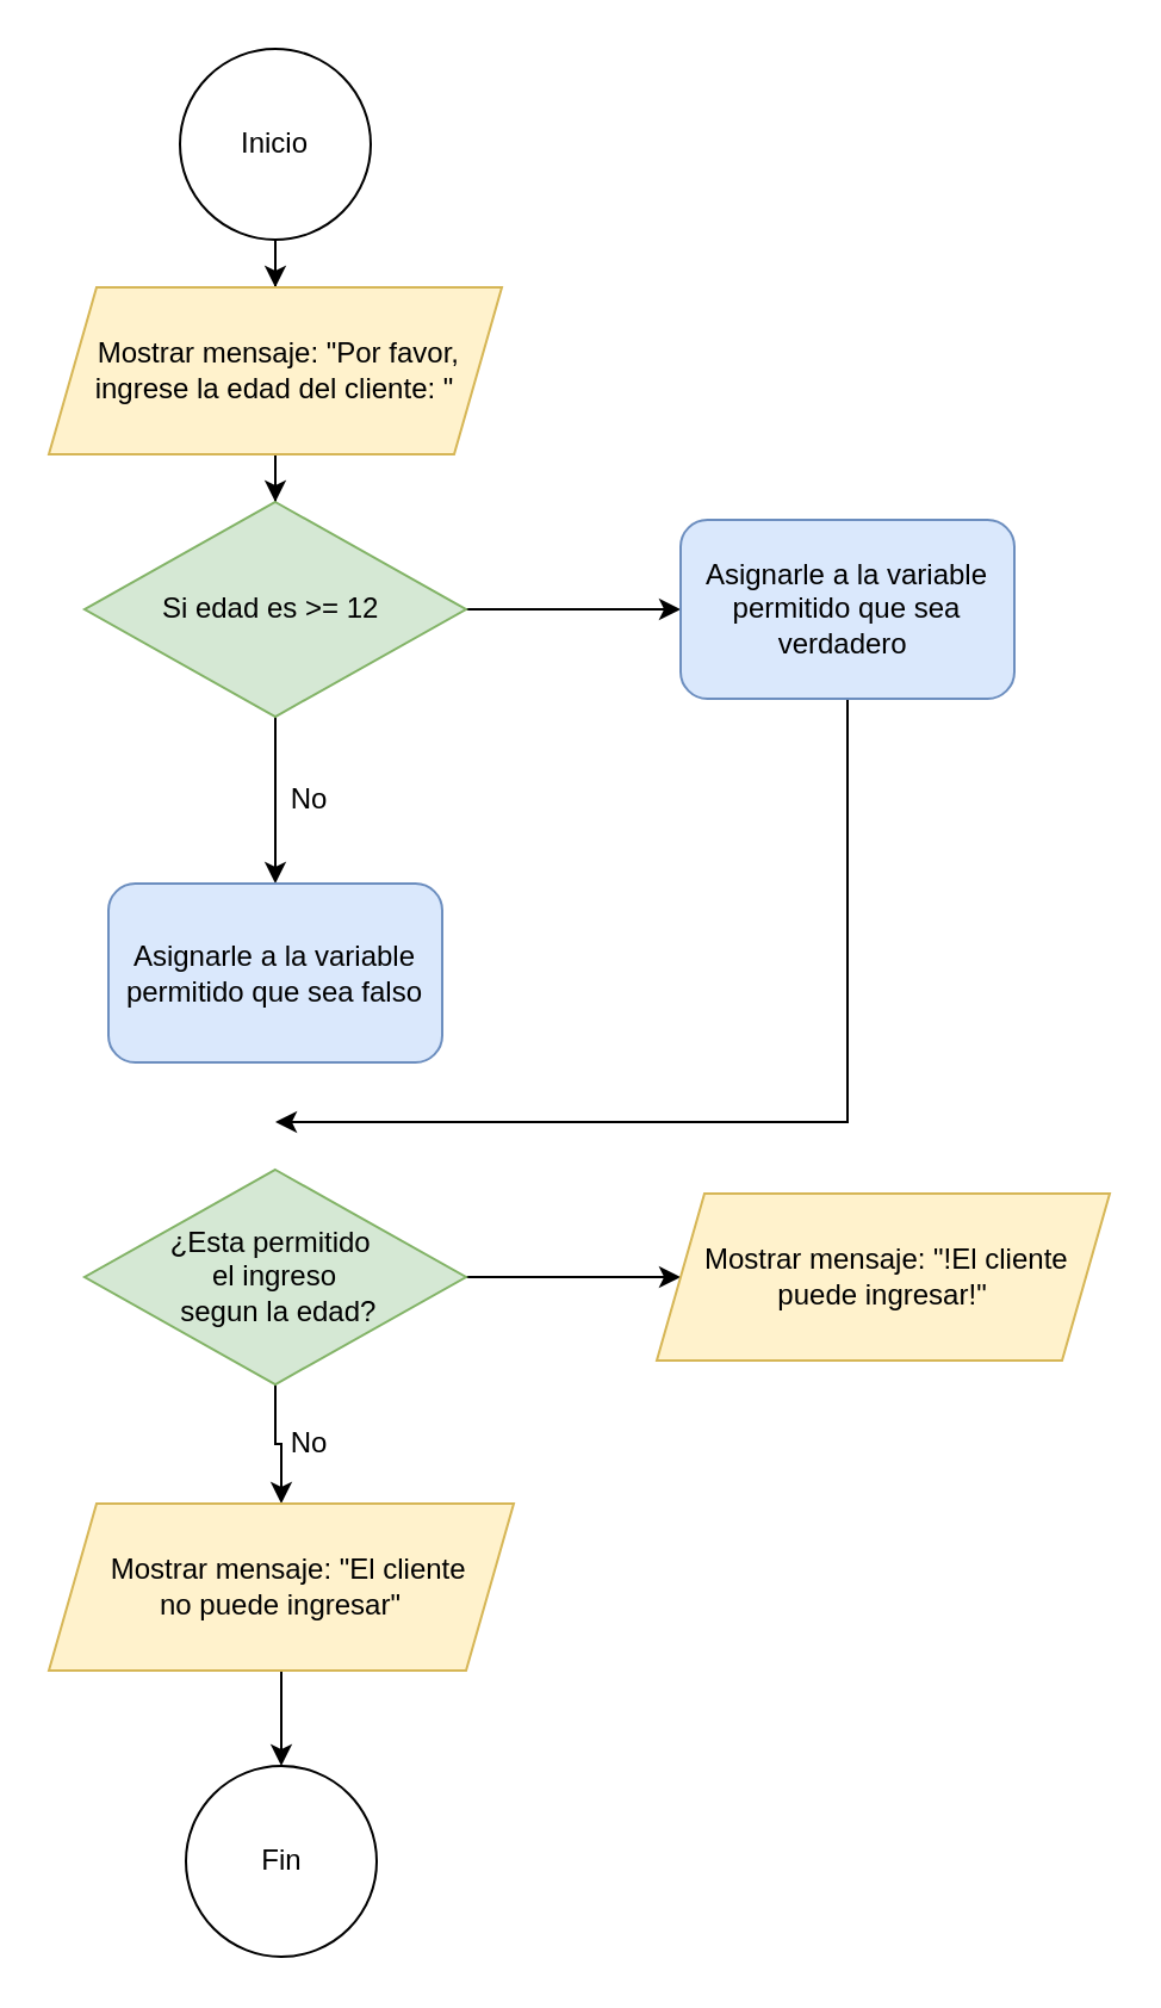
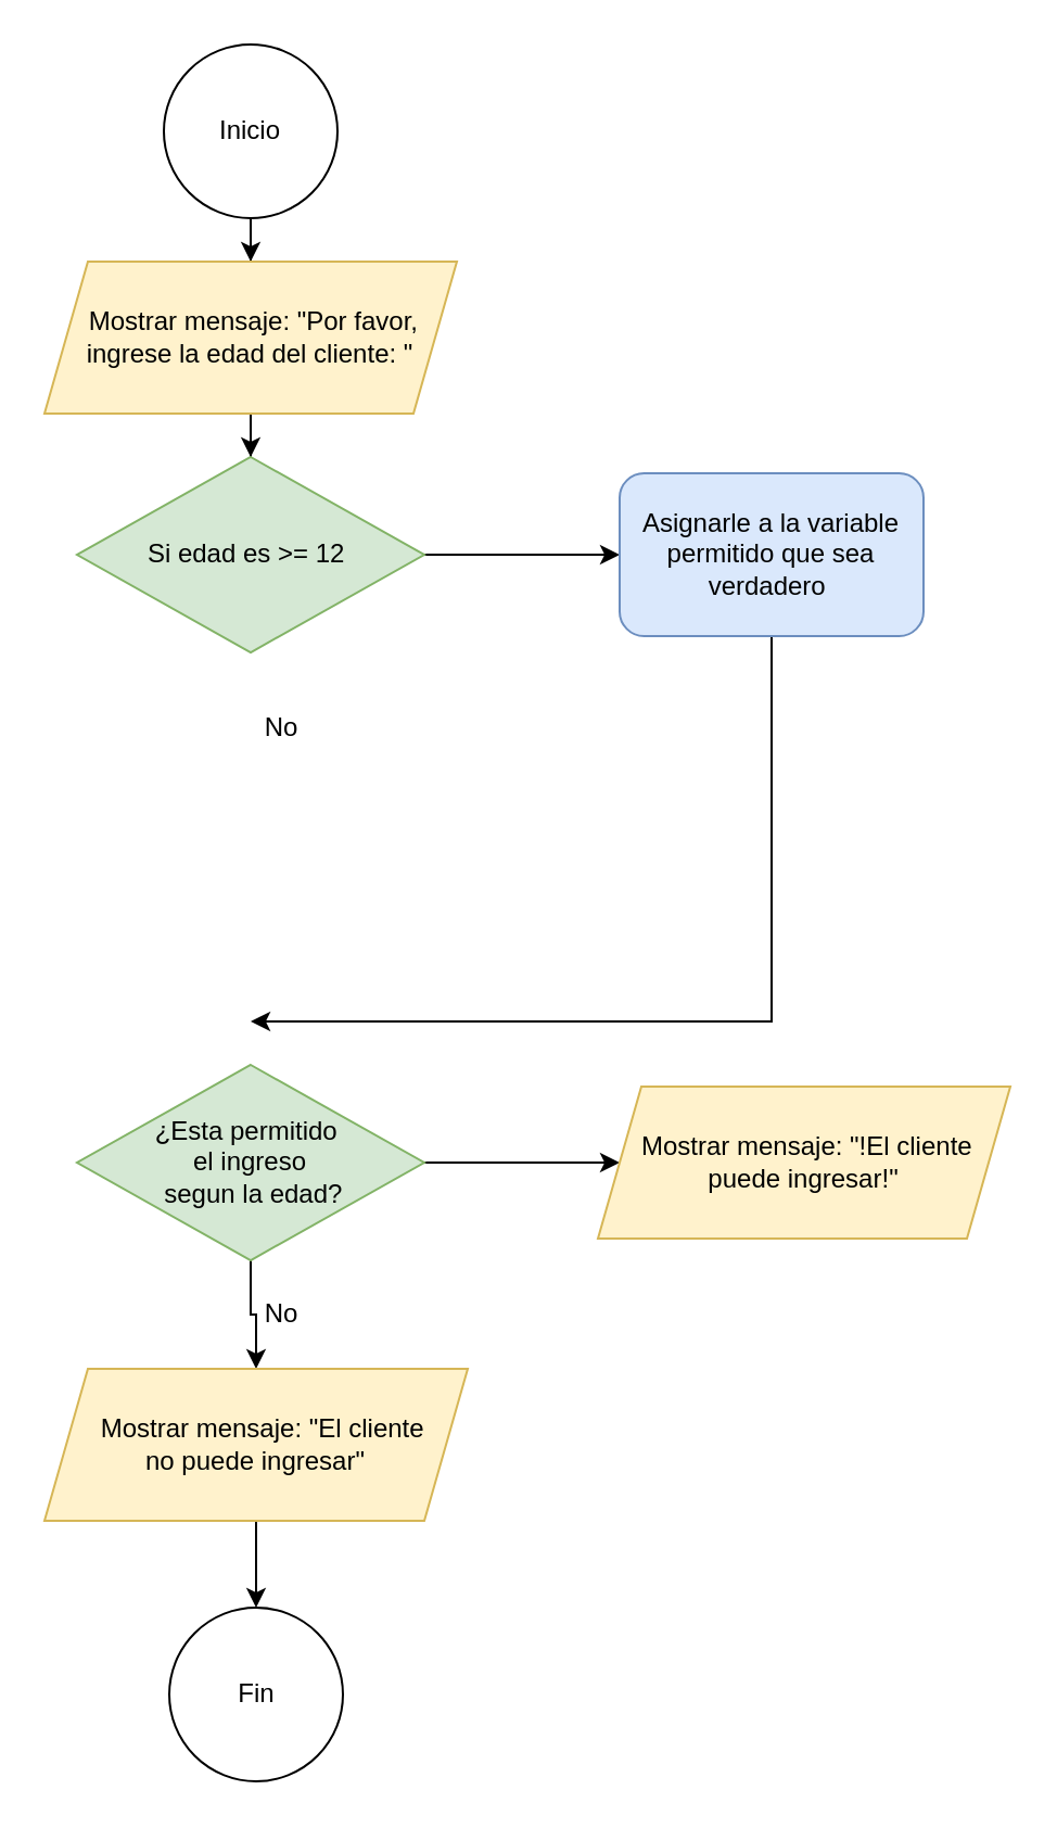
- <mxCell id="7" value="" style="edgeStyle=orthogonalEdgeStyle;rounded=0;orthogonalLoop=1;jettySize=auto;html=1;" edge="1" parent="1" source="8" target="11"><mxGeometry relative="1" as="geometry" /></mxCell>
- <mxCell id="11" value="&lt;div&gt;&amp;nbsp;&lt;/div&gt;&lt;div&gt;Asignarle a la variable permitido que sea falso&lt;/div&gt;&lt;div&gt;&lt;br&gt;&lt;/div&gt;" style="rounded=1;whiteSpace=wrap;html=1;align=center;fillColor=#dae8fc;strokeColor=#6c8ebf;" vertex="1" parent="1"><mxGeometry x="45" y="370" width="140" height="75" as="geometry" /></mxCell>
